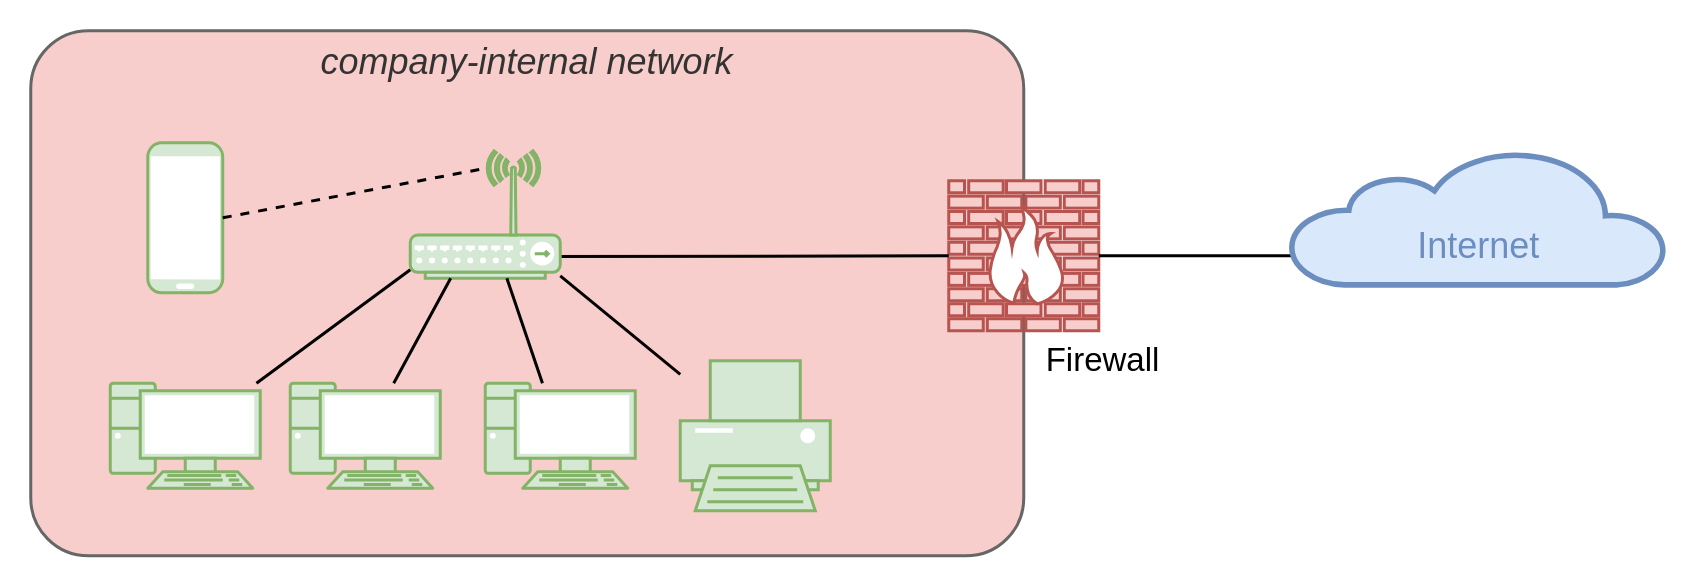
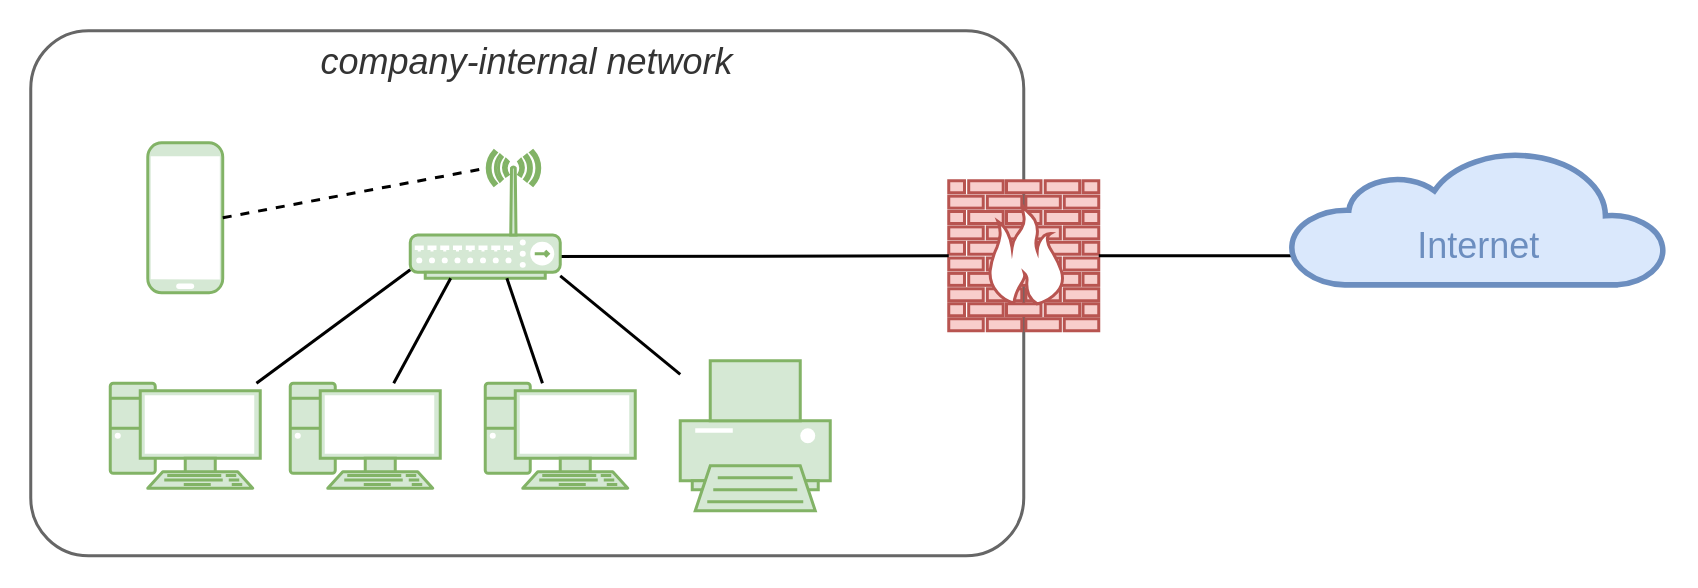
- <mxCell id="2" value="company-internal network" style="rounded=1;whiteSpace=wrap;html=1;shadow=0;comic=0;strokeColor=#666666;strokeWidth=2;fillColor=#f8cecc;fontFamily=Helvetica;fontSize=24;fontColor=#333333;align=center;arcSize=11;verticalAlign=top;fontStyle=2;" parent="1" vertex="1"><mxGeometry x="20" y="20" width="662" height="350" as="geometry" /></mxCell>
+ <mxCell id="2" value="company-internal network" style="rounded=1;whiteSpace=wrap;html=1;shadow=0;comic=0;strokeColor=#666666;strokeWidth=2;fillColor=#FFFFFF;fontFamily=Helvetica;fontSize=24;fontColor=#333333;align=center;arcSize=11;verticalAlign=top;fontStyle=2" parent="1" vertex="1"><mxGeometry x="20" y="20" width="662" height="350" as="geometry" /></mxCell>
- <mxCell id="18" value="&lt;font style=&quot;font-size: 22px;&quot;&gt;Firewall&lt;/font&gt;" style="text;html=1;strokeColor=none;fillColor=none;align=center;verticalAlign=middle;whiteSpace=wrap;rounded=0;fontSize=22;" vertex="1" parent="1"><mxGeometry x="705" y="225" width="60" height="30" as="geometry" /></mxCell>
